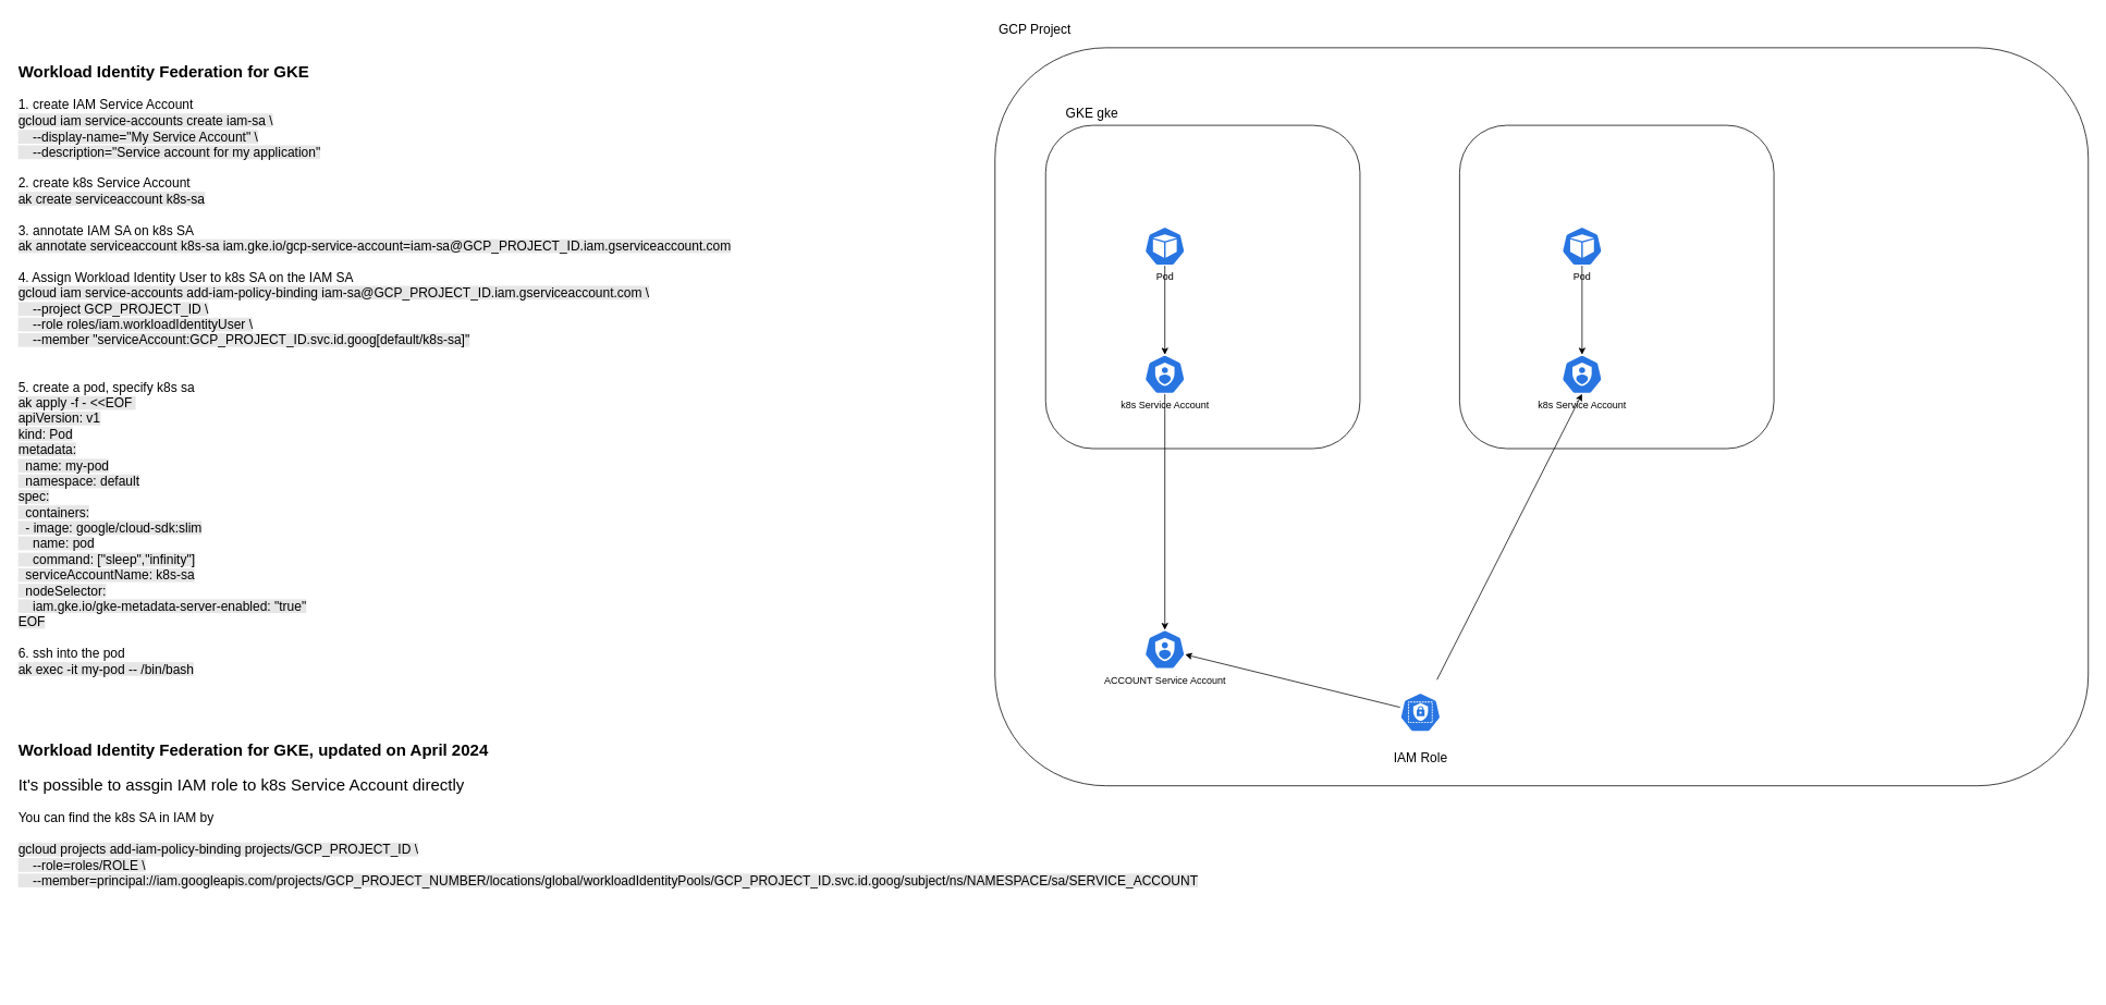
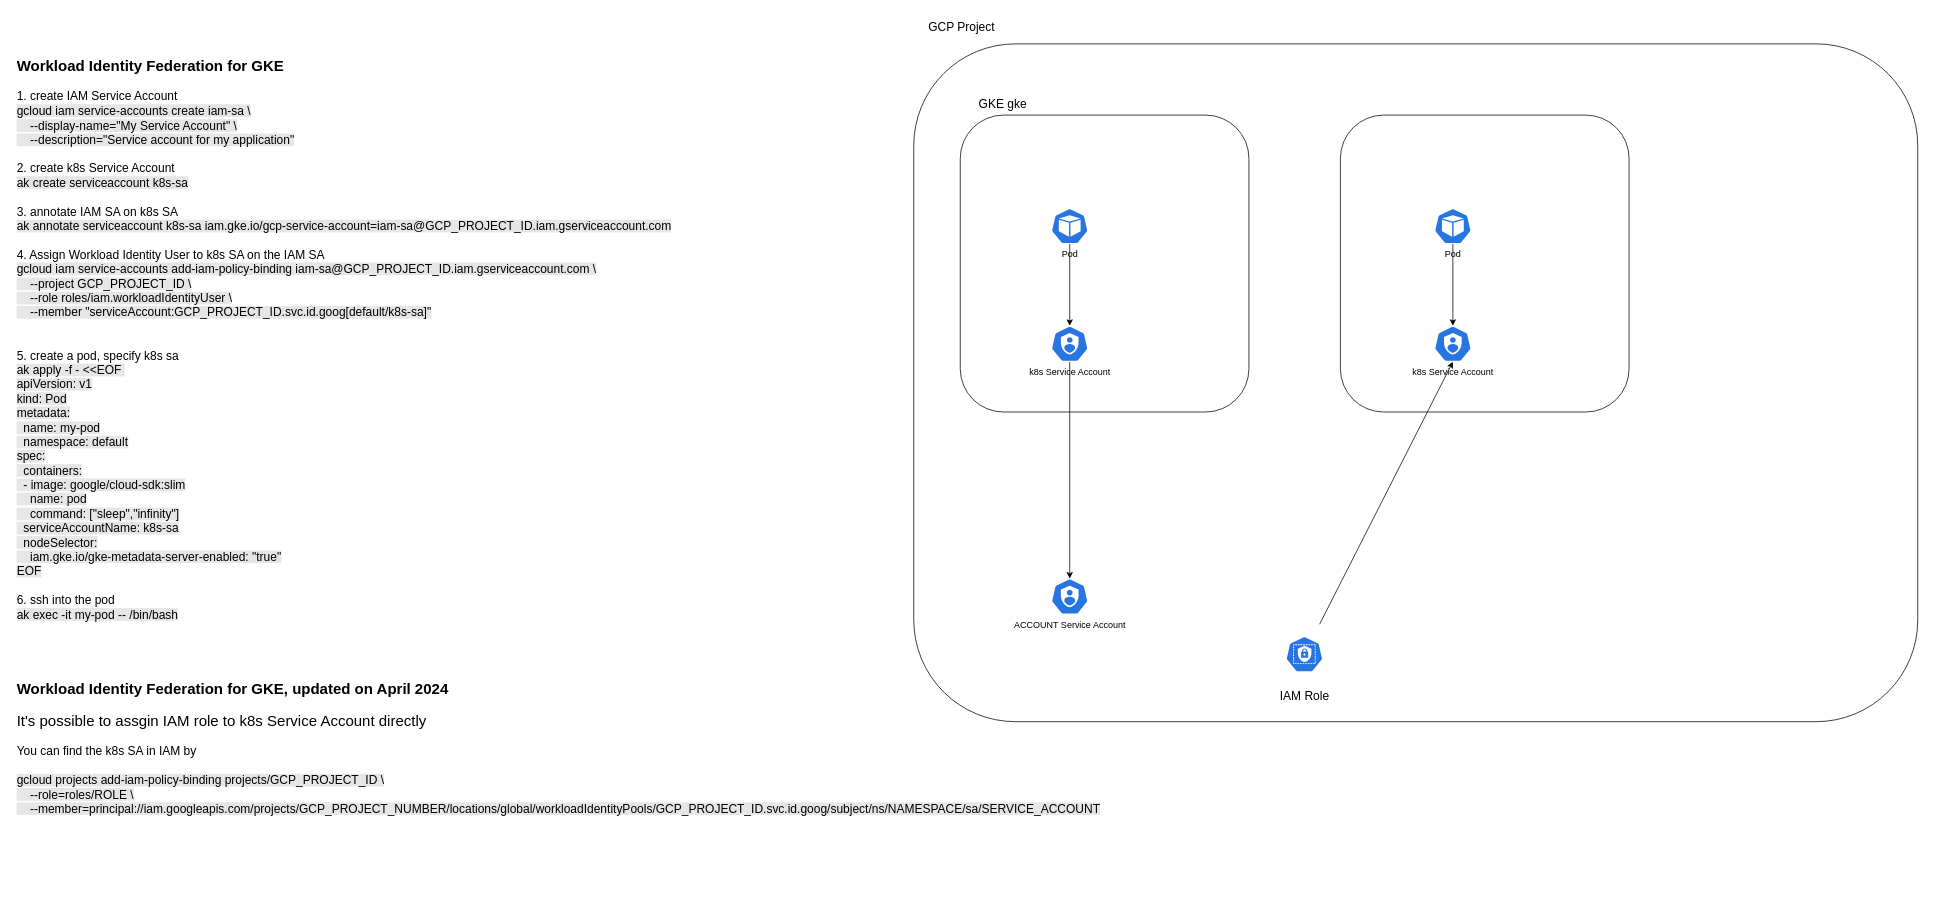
- <mxCell id="11" value="&lt;font style=&quot;font-size: 16px;&quot;&gt;GCP Project&lt;/font&gt;" style="text;html=1;strokeColor=none;fillColor=none;align=center;verticalAlign=middle;whiteSpace=wrap;rounded=0;" vertex="1" parent="1"><mxGeometry x="1210" y="20" width="114" height="30" as="geometry" /></mxCell>
+ <mxCell id="11" value="&lt;font style=&quot;font-size: 16px;&quot;&gt;GCP Project&lt;/font&gt;" style="text;html=1;strokeColor=none;fillColor=none;align=center;verticalAlign=middle;whiteSpace=wrap;rounded=0;" vertex="1" parent="1"><mxGeometry x="1225" y="20" width="114" height="30" as="geometry" /></mxCell>
- <mxCell id="16" style="edgeStyle=none;html=1;entryX=0.995;entryY=0.63;entryDx=0;entryDy=0;entryPerimeter=0;fontSize=16;" edge="1" parent="1" source="18" target="10"><mxGeometry relative="1" as="geometry" /></mxCell>
